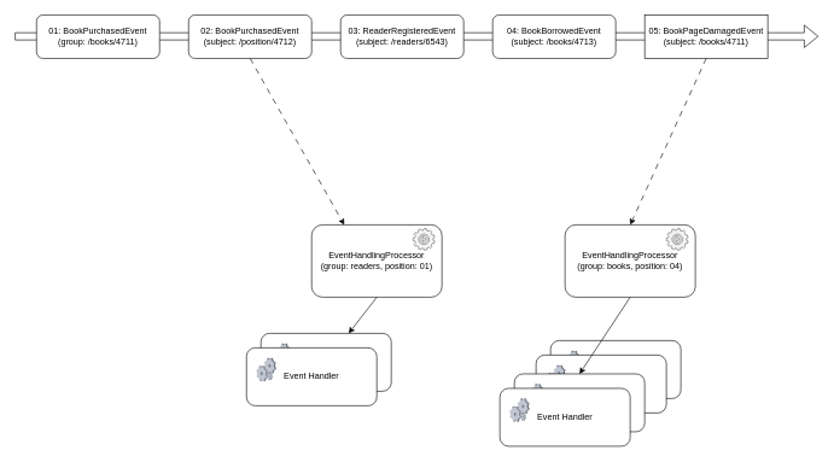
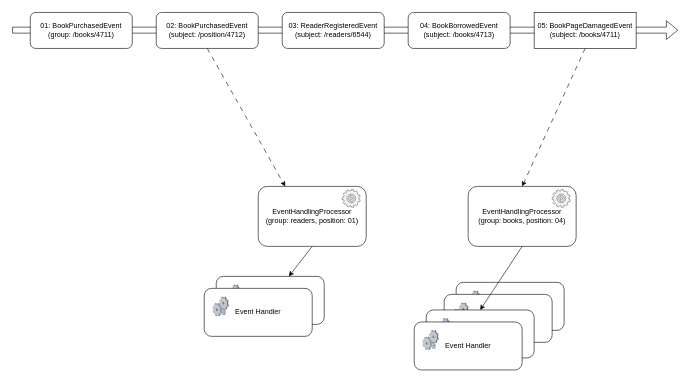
- <mxCell id="7" value="03: ReaderRegisteredEvent&lt;div&gt;(subject: /readers/6543)&lt;/div&gt;" style="rounded=1;whiteSpace=wrap;html=1;" parent="1" vertex="1"><mxGeometry x="470" y="20" width="170" height="60" as="geometry" /></mxCell>
+ <mxCell id="7" value="03: ReaderRegisteredEvent&lt;div&gt;(subject: /readers/6544)&lt;/div&gt;" style="rounded=1;whiteSpace=wrap;html=1;" parent="1" vertex="1"><mxGeometry x="470" y="20" width="170" height="60" as="geometry" /></mxCell>
